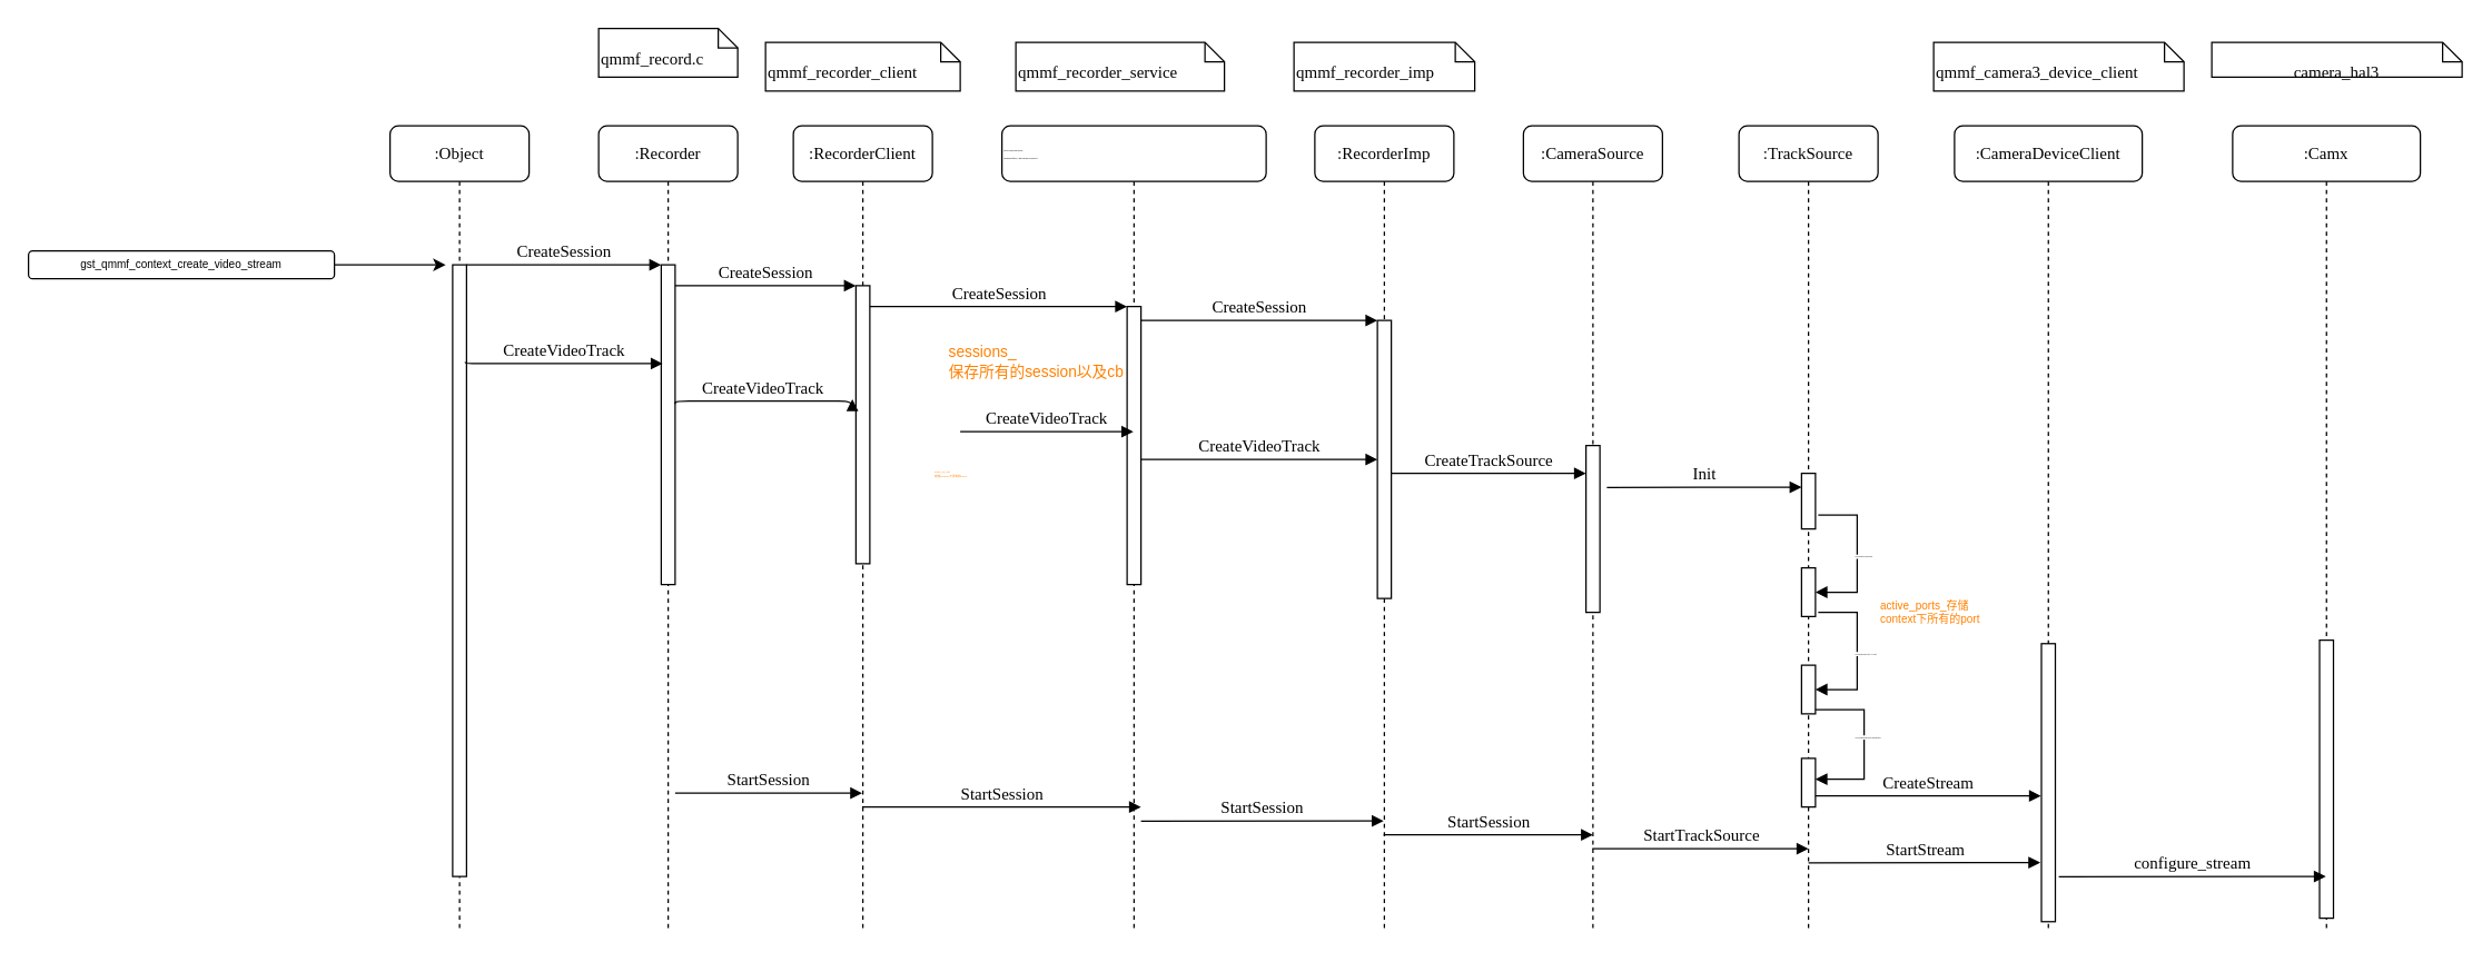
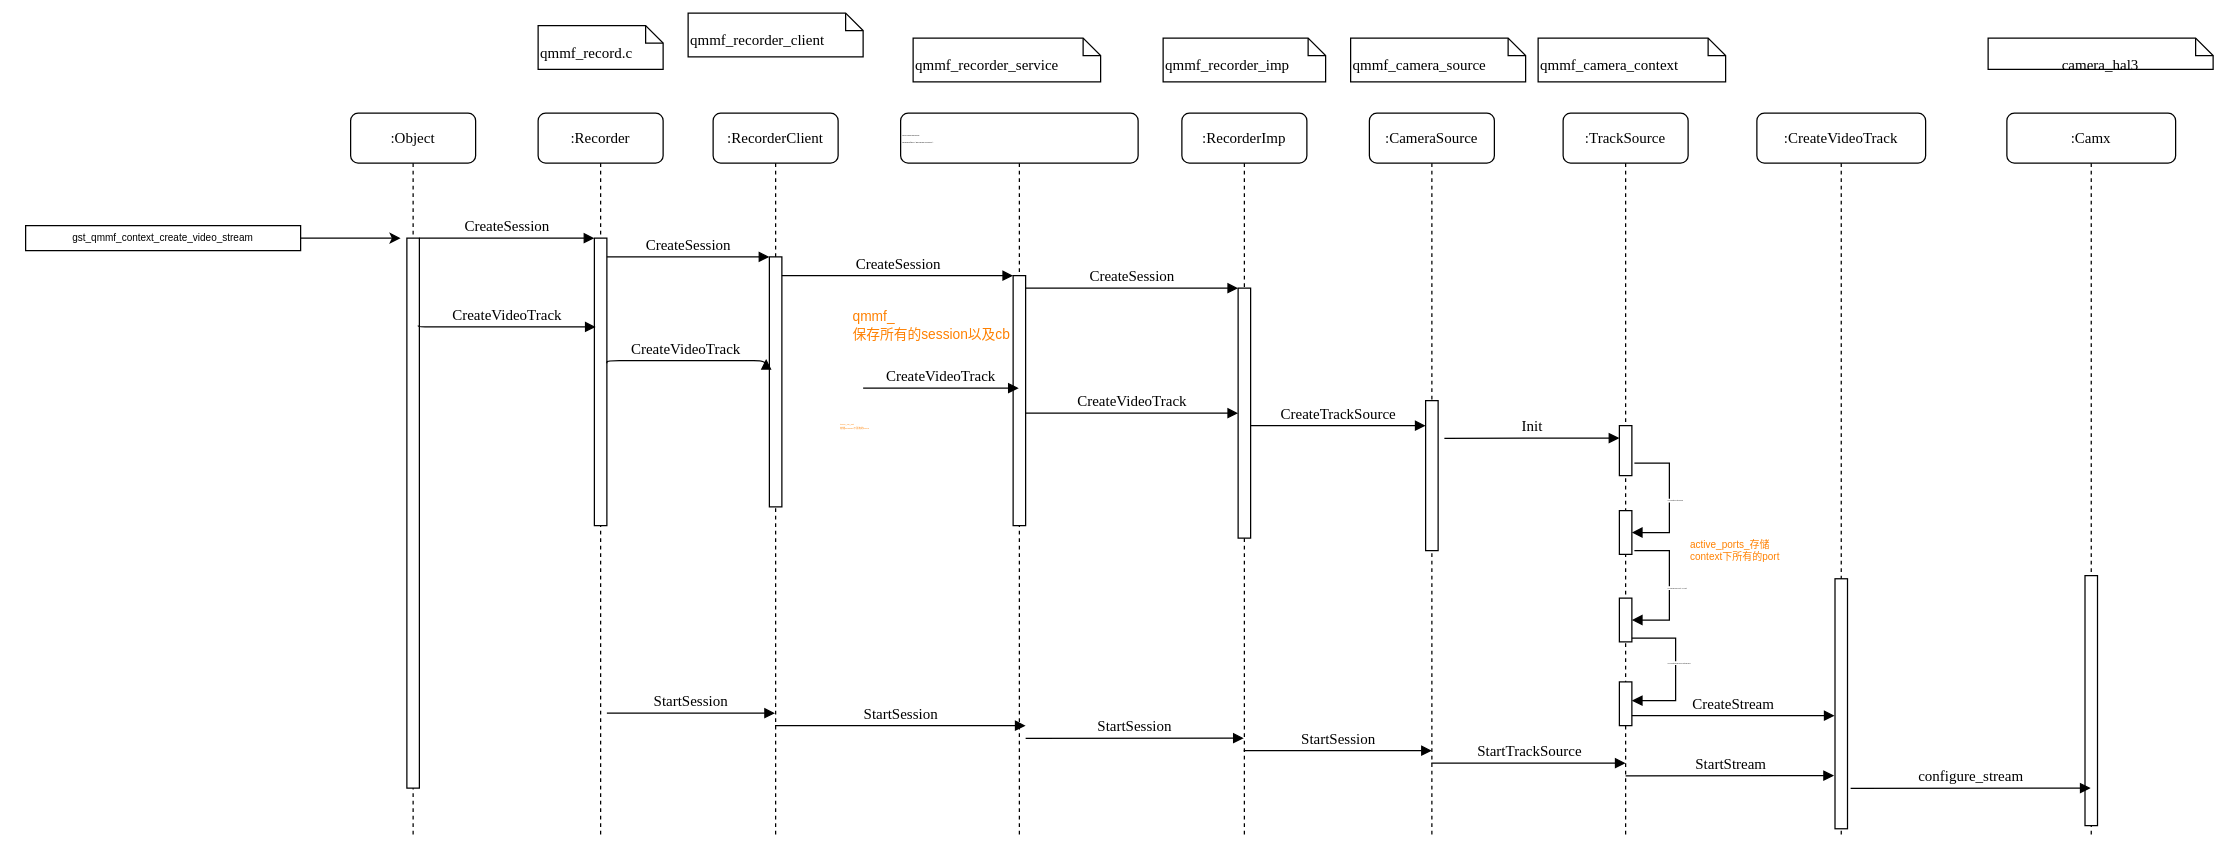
- <mxCell id="22" value="&lt;br&gt;qmmf_recorder_client" style="shape=note;whiteSpace=wrap;html=1;size=14;verticalAlign=top;align=left;spacingTop=-6;rounded=0;shadow=0;comic=0;labelBackgroundColor=none;strokeWidth=1;fontFamily=Verdana;fontSize=12" parent="1" vertex="1"><mxGeometry x="550" y="30" width="140" height="35" as="geometry" /></mxCell>
+ <mxCell id="22" value="&lt;br&gt;qmmf_recorder_client" style="shape=note;whiteSpace=wrap;html=1;size=14;verticalAlign=top;align=left;spacingTop=-6;rounded=0;shadow=0;comic=0;labelBackgroundColor=none;strokeWidth=1;fontFamily=Verdana;fontSize=12" parent="1" vertex="1"><mxGeometry x="550" y="10" width="140" height="35" as="geometry" /></mxCell>
+ <mxCell id="31" value="&lt;br&gt;qmmf_camera_source" style="shape=note;whiteSpace=wrap;html=1;size=14;verticalAlign=top;align=left;spacingTop=-6;rounded=0;shadow=0;comic=0;labelBackgroundColor=none;strokeWidth=1;fontFamily=Verdana;fontSize=12" parent="1" vertex="1"><mxGeometry x="1080" y="30" width="140" height="35" as="geometry" /></mxCell>
+ <mxCell id="35" value="&lt;br&gt;qmmf_camera_context" style="shape=note;whiteSpace=wrap;html=1;size=14;verticalAlign=top;align=left;spacingTop=-6;rounded=0;shadow=0;comic=0;labelBackgroundColor=none;strokeWidth=1;fontFamily=Verdana;fontSize=12" parent="1" vertex="1"><mxGeometry x="1230" y="30" width="150" height="35" as="geometry" /></mxCell>
- <mxCell id="45" value="&lt;br&gt;qmmf_camera3_device_client" style="shape=note;whiteSpace=wrap;html=1;size=14;verticalAlign=top;align=left;spacingTop=-6;rounded=0;shadow=0;comic=0;labelBackgroundColor=none;strokeWidth=1;fontFamily=Verdana;fontSize=12" parent="1" vertex="1"><mxGeometry x="1390" y="30" width="180" height="35" as="geometry" /></mxCell>
- <mxCell id="46" value=":CameraDeviceClient" style="shape=umlLifeline;perimeter=lifelinePerimeter;whiteSpace=wrap;html=1;container=1;collapsible=0;recursiveResize=0;outlineConnect=0;rounded=1;shadow=0;comic=0;labelBackgroundColor=none;strokeWidth=1;fontFamily=Verdana;fontSize=12;align=center;" parent="1" vertex="1"><mxGeometry x="1405" y="90" width="135" height="580" as="geometry" /></mxCell>
+ <mxCell id="46" value=":CreateVideoTrack" style="shape=umlLifeline;perimeter=lifelinePerimeter;whiteSpace=wrap;html=1;container=1;collapsible=0;recursiveResize=0;outlineConnect=0;rounded=1;shadow=0;comic=0;labelBackgroundColor=none;strokeWidth=1;fontFamily=Verdana;fontSize=12;align=center;" parent="1" vertex="1"><mxGeometry x="1405" y="90" width="135" height="580" as="geometry" /></mxCell>
- <mxCell id="25" value="&lt;font style=&quot;font-size: 8px;&quot;&gt;gst_qmmf_context_create_video_stream&lt;/font&gt;" style="rounded=1;whiteSpace=wrap;html=1;fontSize=5;" parent="1" vertex="1"><mxGeometry x="20" y="180" width="220" height="20" as="geometry" /></mxCell>
+ <mxCell id="25" value="&lt;font style=&quot;font-size: 8px;&quot;&gt;gst_qmmf_context_create_video_stream&lt;/font&gt;" style="whiteSpace=wrap;html=1;fontSize=5;rounded=0;" parent="1" vertex="1"><mxGeometry x="20" y="180" width="220" height="20" as="geometry" /></mxCell>
- <mxCell id="14" value="&lt;font style=&quot;font-size: 11px;&quot;&gt;sessions_&lt;br style=&quot;font-size: 11px;&quot;&gt;保存所有的session以及cb&lt;/font&gt;" style="text;html=1;align=left;verticalAlign=middle;resizable=0;points=[];autosize=1;strokeColor=none;fillColor=none;fontSize=6;fontStyle=0;fontColor=#FF8000;labelBackgroundColor=default;" parent="8" vertex="1"><mxGeometry x="-40" y="150" width="160" height="40" as="geometry" /></mxCell>
+ <mxCell id="14" value="&lt;font style=&quot;font-size: 11px;&quot;&gt;qmmf_&lt;br style=&quot;font-size: 11px;&quot;&gt;保存所有的session以及cb&lt;/font&gt;" style="text;html=1;align=left;verticalAlign=middle;resizable=0;points=[];autosize=1;strokeColor=none;fillColor=none;fontSize=6;fontStyle=0;fontColor=#FF8000;labelBackgroundColor=default;" parent="8" vertex="1"><mxGeometry x="-40" y="150" width="160" height="40" as="geometry" /></mxCell>
